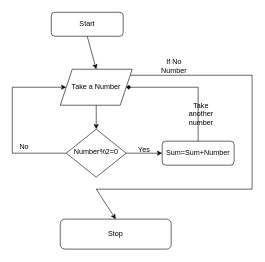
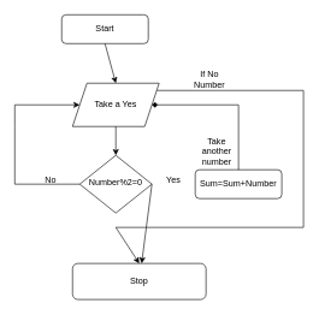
- <mxCell id="6" value="Take a Number" style="shape=parallelogram;perimeter=parallelogramPerimeter;whiteSpace=wrap;html=1;fixedSize=1;" vertex="1" parent="1"><mxGeometry x="100" y="115" width="120" height="60" as="geometry" /></mxCell>
+ <mxCell id="6" value="Take a Yes" style="shape=parallelogram;perimeter=parallelogramPerimeter;whiteSpace=wrap;html=1;fixedSize=1;" vertex="1" parent="1"><mxGeometry x="100" y="115" width="120" height="60" as="geometry" /></mxCell>
- <mxCell id="16" value="Take another number" style="text;html=1;strokeColor=none;fillColor=none;align=center;verticalAlign=middle;whiteSpace=wrap;rounded=0;" vertex="1" parent="1"><mxGeometry x="305" y="175" width="60" height="30" as="geometry" /></mxCell>
+ <mxCell id="16" value="Take another number" style="text;html=1;strokeColor=none;fillColor=none;align=center;verticalAlign=middle;whiteSpace=wrap;rounded=0;" vertex="1" parent="1"><mxGeometry x="270" y="195" width="60" height="30" as="geometry" /></mxCell>
- <mxCell id="13" value="No" style="text;html=1;strokeColor=none;fillColor=none;align=center;verticalAlign=middle;whiteSpace=wrap;rounded=0;" vertex="1" parent="1"><mxGeometry x="10" y="230" width="60" height="30" as="geometry" /></mxCell>
+ <mxCell id="13" value="No" style="text;html=1;strokeColor=none;fillColor=none;align=center;verticalAlign=middle;whiteSpace=wrap;rounded=0;" vertex="1" parent="1"><mxGeometry x="40" y="235" width="60" height="30" as="geometry" /></mxCell>
- <mxCell id="10" value="" style="endArrow=classic;html=1;rounded=0;exitX=1;exitY=0.5;exitDx=0;exitDy=0;entryX=0;entryY=0.5;entryDx=0;entryDy=0;" edge="1" parent="1" source="3" target="5"><mxGeometry width="50" height="50" relative="1" as="geometry"><mxPoint x="330" y="375" as="sourcePoint" /><mxPoint x="380" y="325" as="targetPoint" /></mxGeometry></mxCell>
+ <mxCell id="10" value="" style="endArrow=classic;html=1;rounded=0;exitX=1;exitY=0.5;exitDx=0;exitDy=0;" edge="1" parent="1" source="3" target="4"><mxGeometry width="50" height="50" relative="1" as="geometry"><mxPoint x="330" y="375" as="sourcePoint" /><mxPoint x="380" y="325" as="targetPoint" /></mxGeometry></mxCell>
